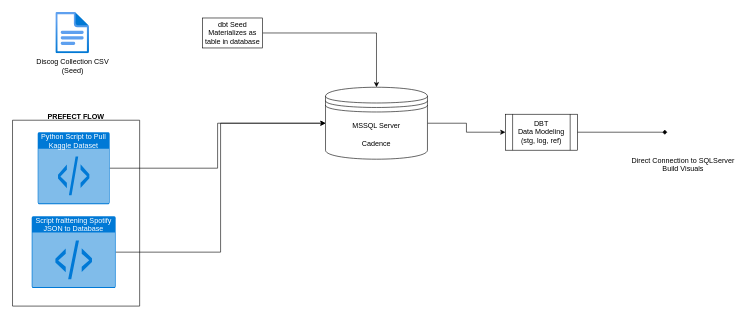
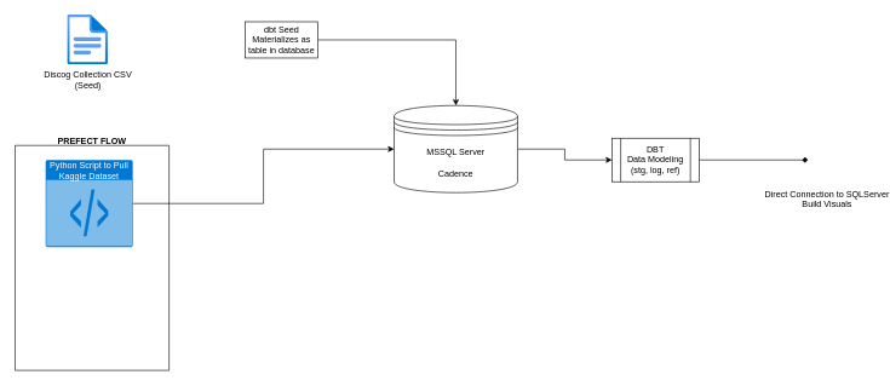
- <mxCell id="12" style="edgeStyle=orthogonalEdgeStyle;rounded=0;orthogonalLoop=1;jettySize=auto;html=1;entryX=0;entryY=0.5;entryDx=0;entryDy=0;" edge="1" parent="1" source="13" target="6"><mxGeometry relative="1" as="geometry" /></mxCell>
- <mxCell id="13" value="Script fralttening Spotify JSON to Database&lt;br&gt;&lt;div&gt;&lt;br&gt;&lt;/div&gt;" style="html=1;whiteSpace=wrap;strokeColor=none;fillColor=#0079D6;labelPosition=center;verticalLabelPosition=middle;verticalAlign=top;align=center;fontSize=12;outlineConnect=0;spacingTop=-6;fontColor=#FFFFFF;sketch=0;shape=mxgraph.sitemap.script;" vertex="1" parent="1"><mxGeometry x="52" y="360" width="140" height="120" as="geometry" /></mxCell>
